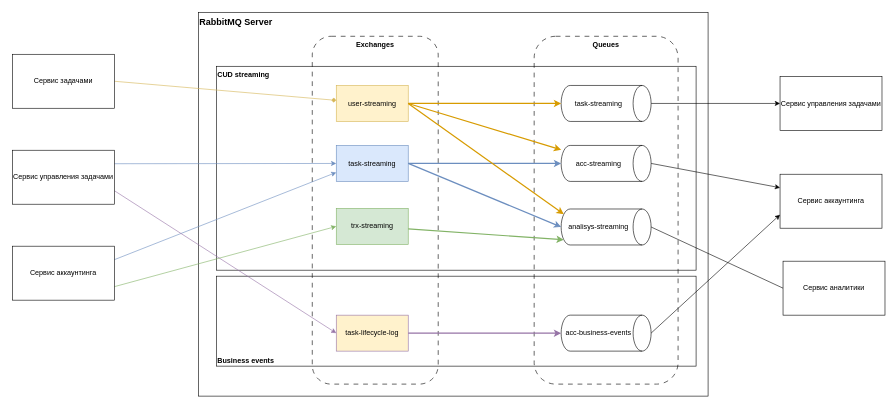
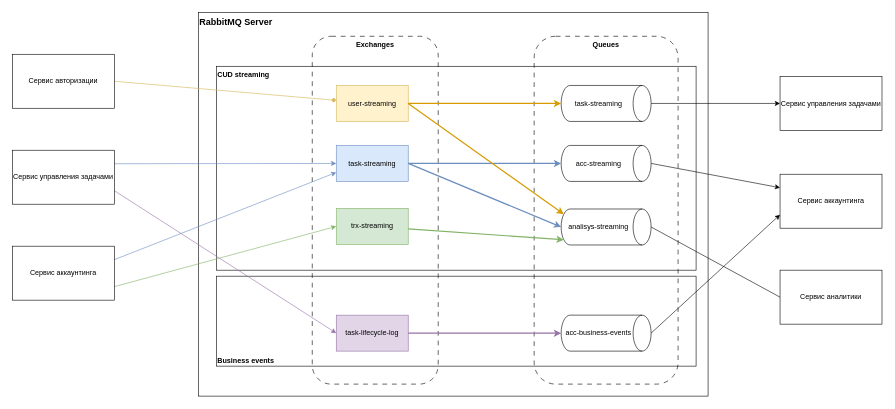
- <mxCell id="35" value="Сервис задачами" style="rounded=0;whiteSpace=wrap;html=1;" parent="1" vertex="1"><mxGeometry x="20" y="90" width="170" height="90" as="geometry" /></mxCell>
+ <mxCell id="35" value="Сервис авторизации" style="rounded=0;whiteSpace=wrap;html=1;" parent="1" vertex="1"><mxGeometry x="20" y="90" width="170" height="90" as="geometry" /></mxCell>
- <mxCell id="21" style="rounded=0;orthogonalLoop=1;jettySize=auto;html=1;exitX=1;exitY=0.5;exitDx=0;exitDy=0;fillColor=#ffe6cc;strokeColor=#d79b00;strokeWidth=2;" parent="1" source="15" target="10" edge="1"><mxGeometry relative="1" as="geometry" /></mxCell>
- <mxCell id="27" value="Сервис аналитики" style="rounded=0;whiteSpace=wrap;html=1;" parent="1" vertex="1"><mxGeometry x="1305" y="435" width="170" height="90" as="geometry" /></mxCell>
+ <mxCell id="27" value="Сервис аналитики" style="rounded=0;whiteSpace=wrap;html=1;" parent="1" vertex="1"><mxGeometry x="1300" y="450" width="170" height="90" as="geometry" /></mxCell>
- <mxCell id="17" value="task-lifecycle-log" style="rounded=0;whiteSpace=wrap;html=1;fillColor=#fff2cc;strokeColor=#9673a6;" parent="1" vertex="1"><mxGeometry x="560" y="525" width="120" height="60" as="geometry" /></mxCell>
+ <mxCell id="17" value="task-lifecycle-log" style="rounded=0;whiteSpace=wrap;html=1;fillColor=#e1d5e7;strokeColor=#9673a6;" parent="1" vertex="1"><mxGeometry x="560" y="525" width="120" height="60" as="geometry" /></mxCell>
